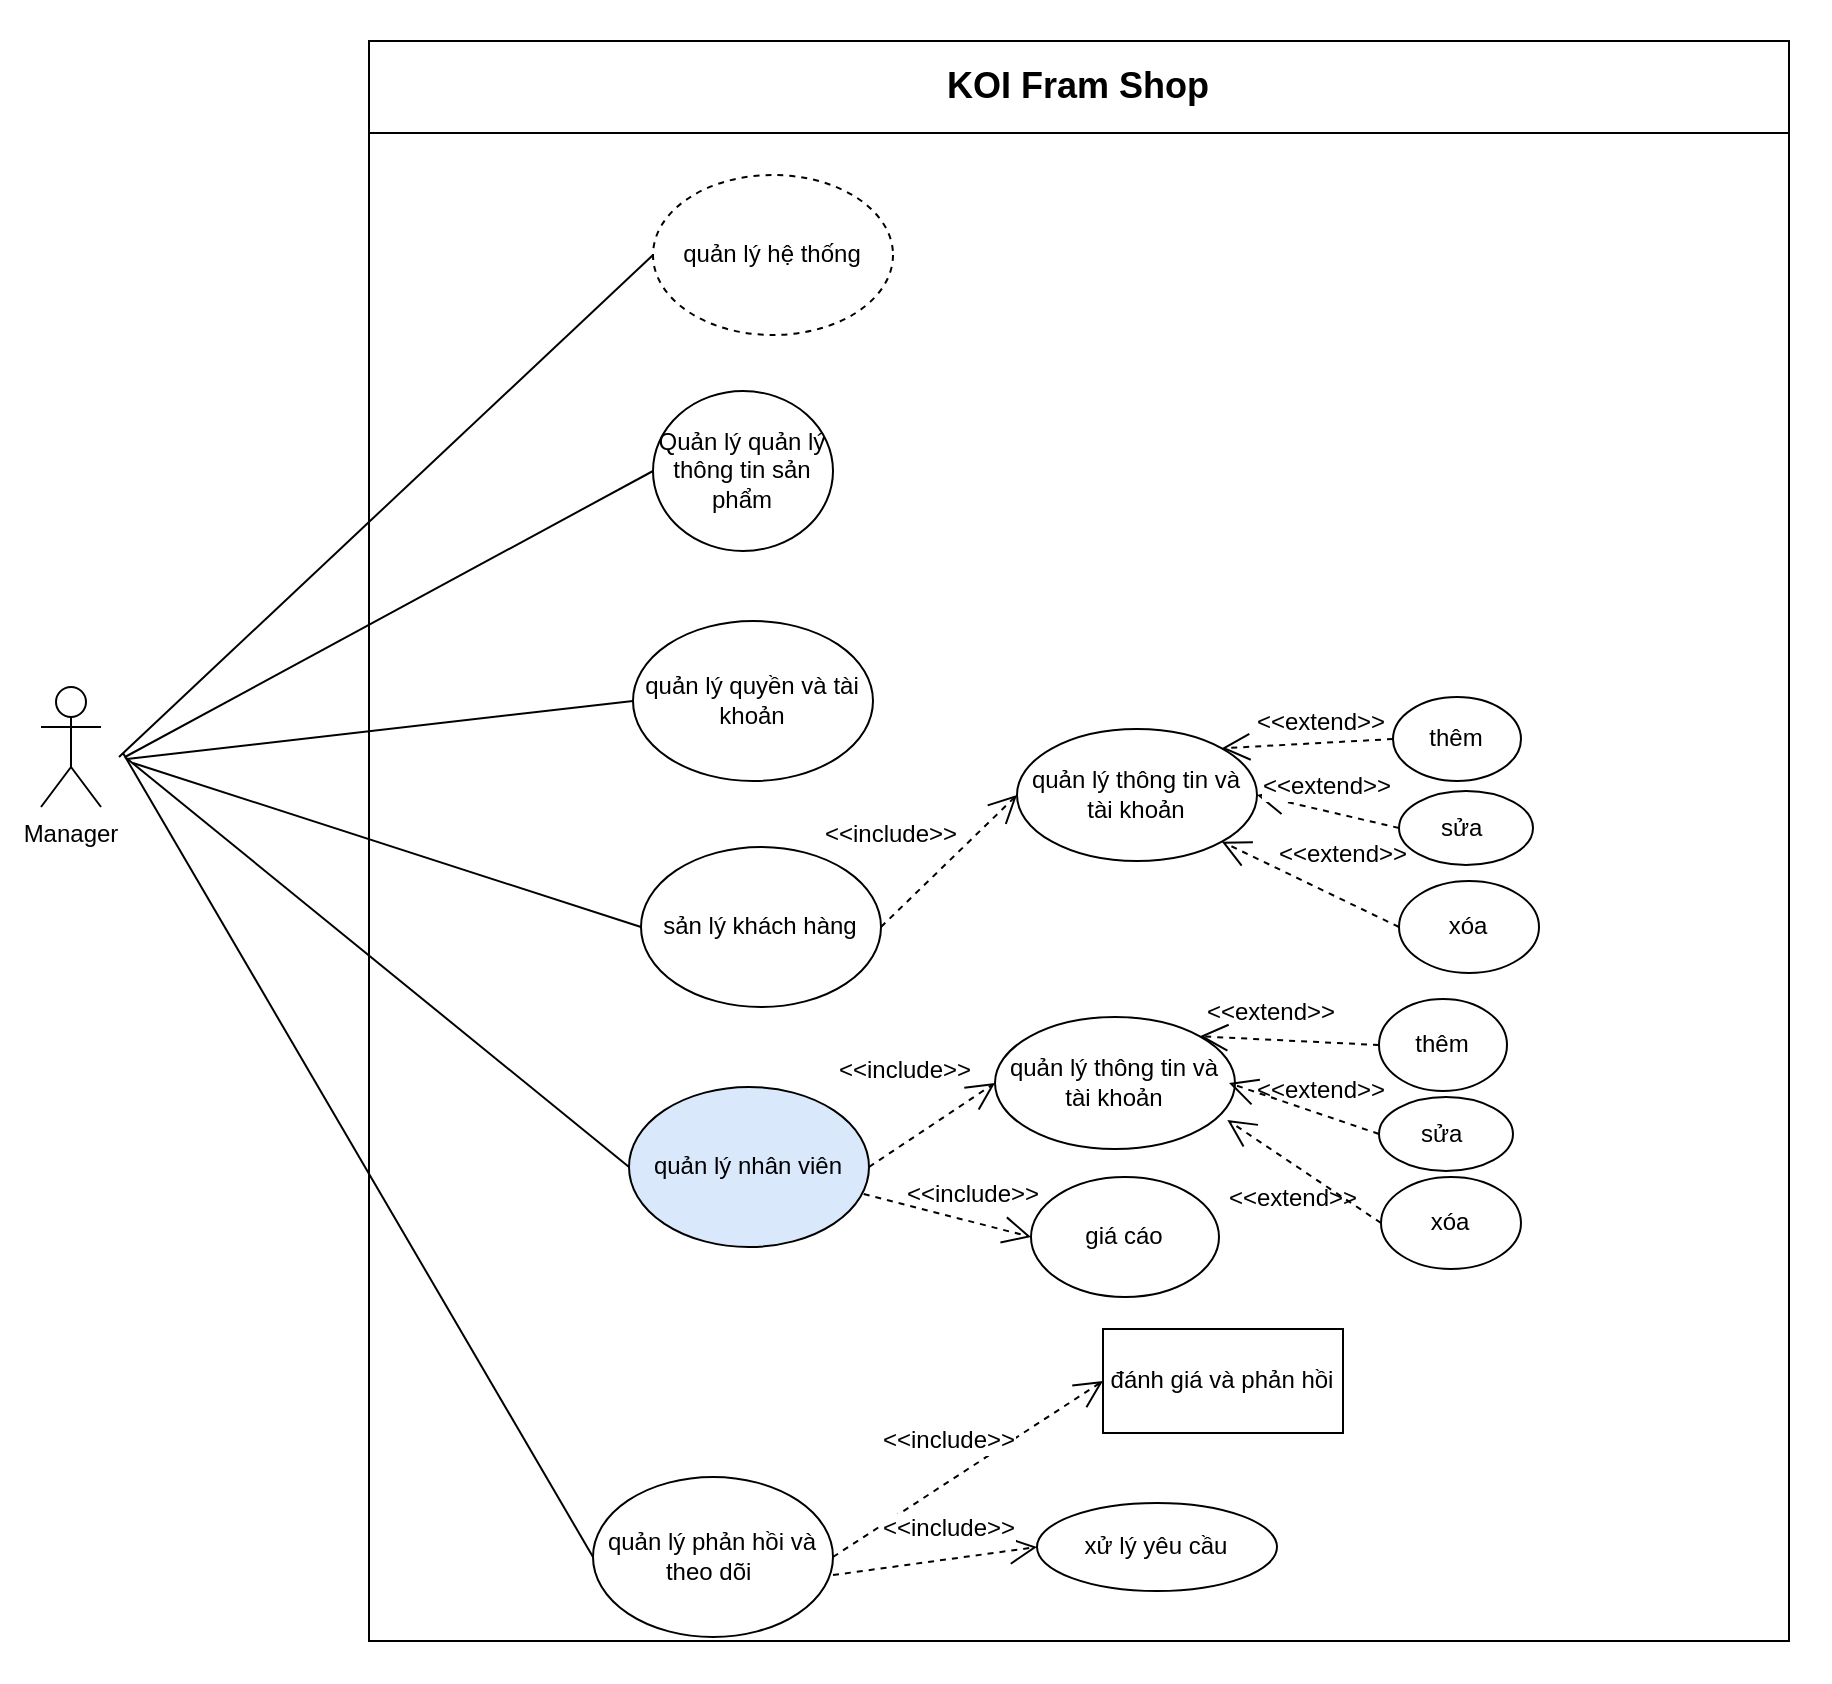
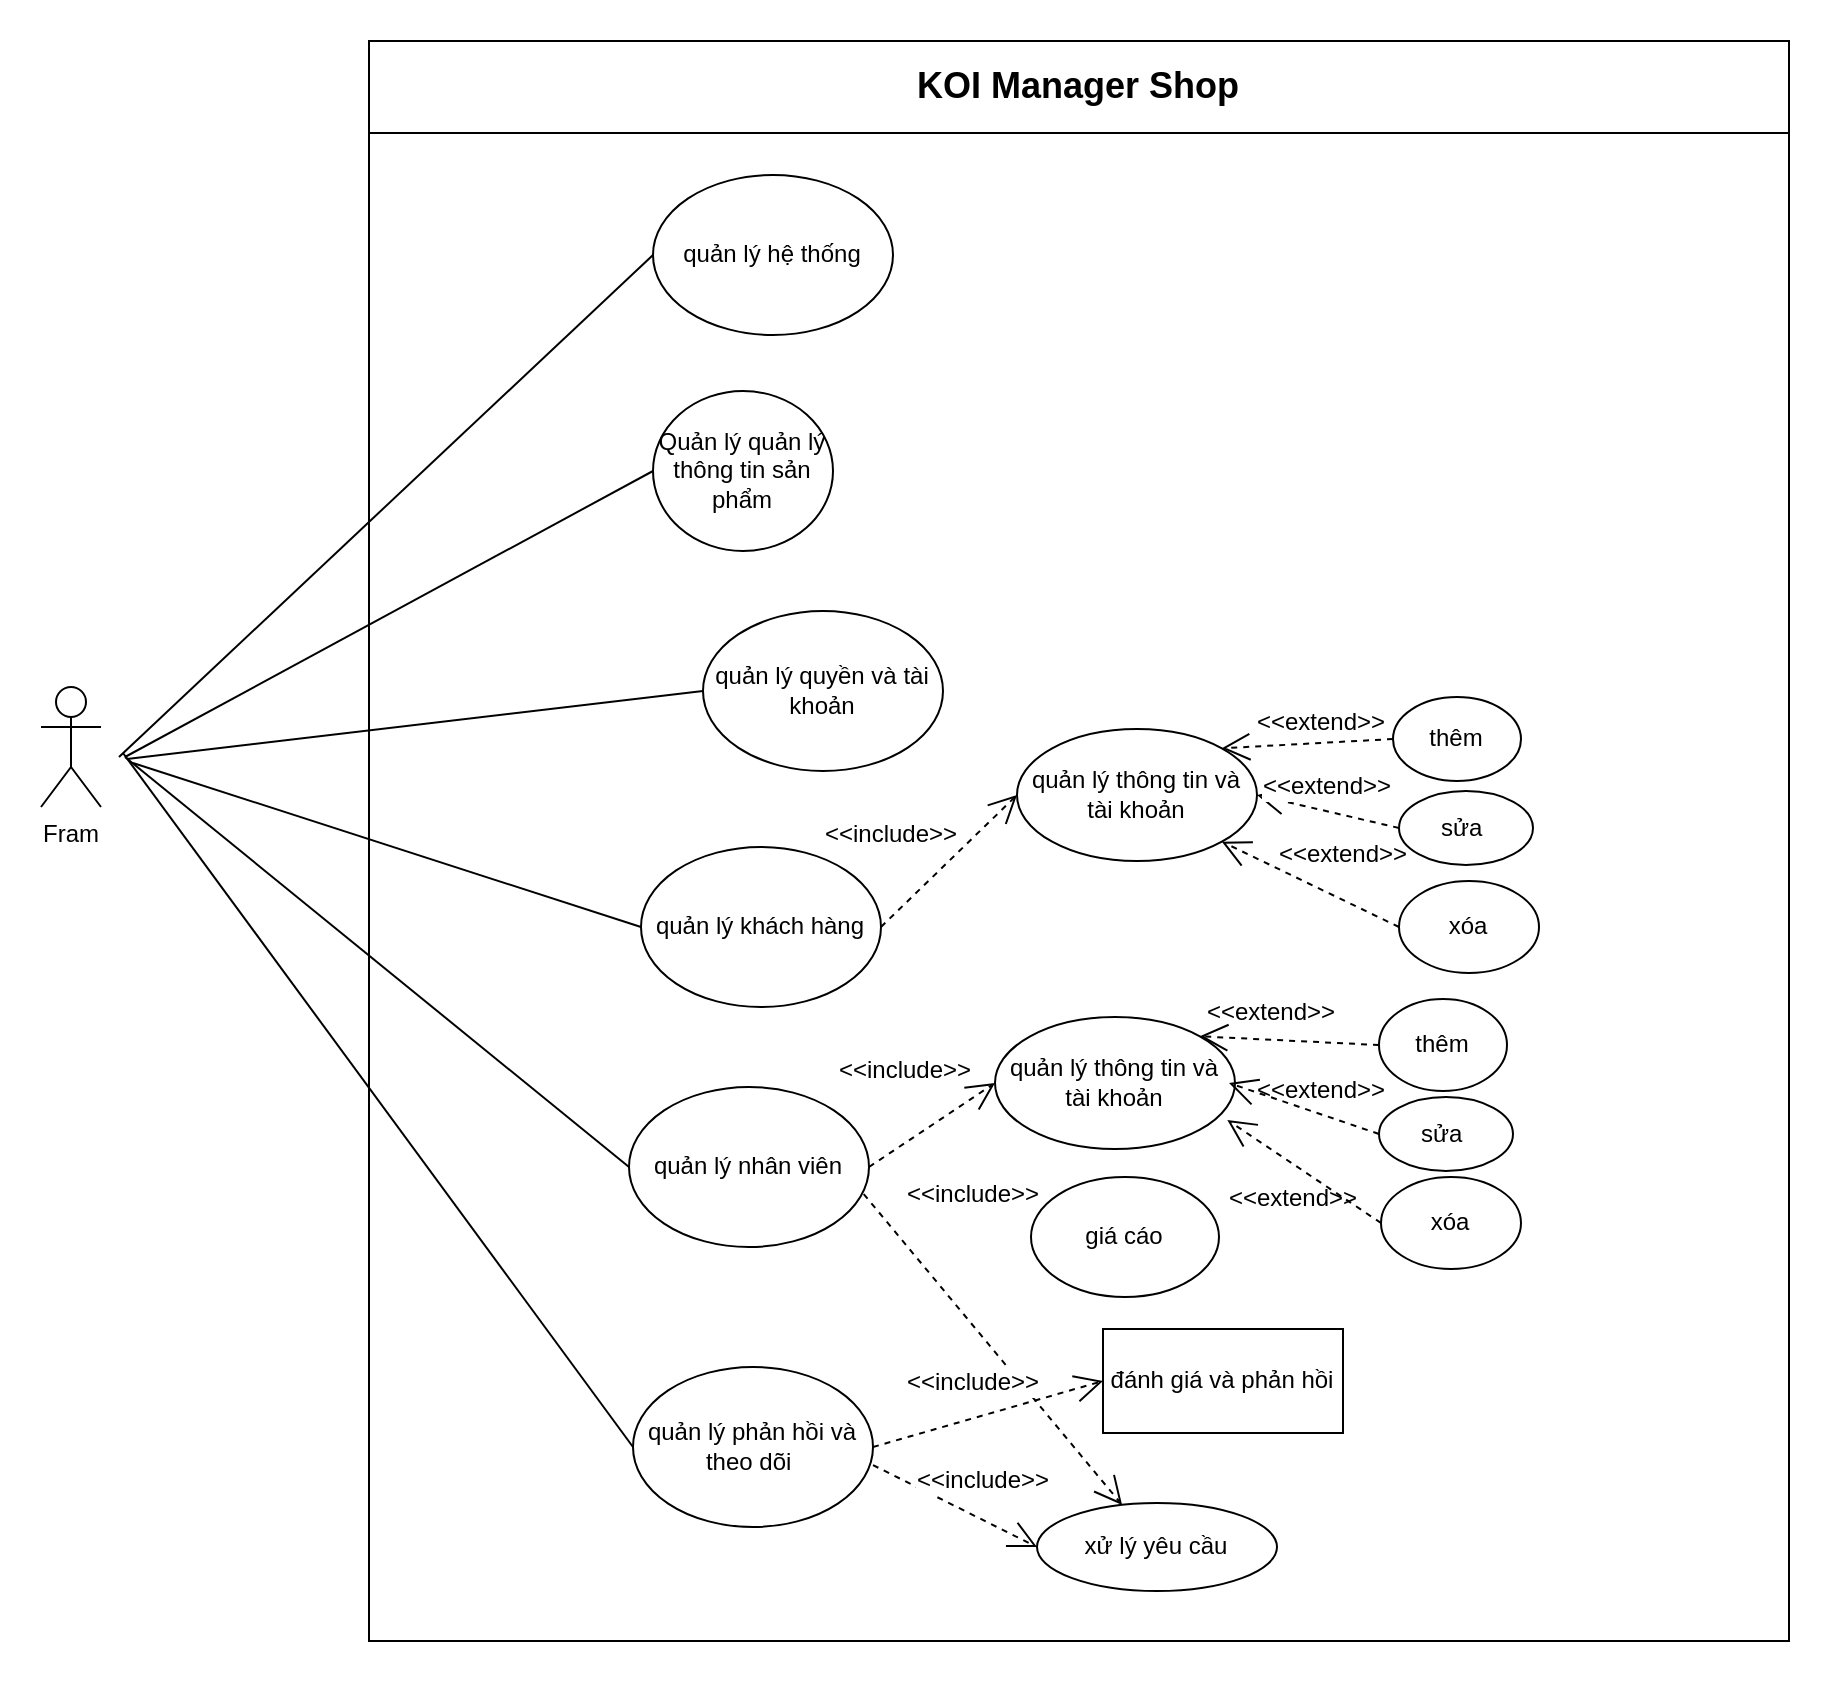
- <mxCell id="3" value="&lt;span style=&quot;font-size: 18px;&quot;&gt;KOI Fram Shop&lt;/span&gt;" style="swimlane;whiteSpace=wrap;html=1;startSize=46;" vertex="1" parent="1"><mxGeometry x="184" y="20" width="710" height="800" as="geometry" /></mxCell>
+ <mxCell id="3" value="&lt;span style=&quot;font-size: 18px;&quot;&gt;KOI Manager Shop&lt;/span&gt;" style="swimlane;whiteSpace=wrap;html=1;startSize=46;" vertex="1" parent="1"><mxGeometry x="184" y="20" width="710" height="800" as="geometry" /></mxCell>
- <mxCell id="4" value="quản lý hệ thống" style="ellipse;whiteSpace=wrap;html=1;dashed=1;" vertex="1" parent="3"><mxGeometry x="142" y="67" width="120" height="80" as="geometry" /></mxCell>
+ <mxCell id="4" value="quản lý hệ thống" style="ellipse;whiteSpace=wrap;html=1;" vertex="1" parent="3"><mxGeometry x="142" y="67" width="120" height="80" as="geometry" /></mxCell>
- <mxCell id="6" value="quản lý quyền và tài khoản" style="ellipse;whiteSpace=wrap;html=1;" vertex="1" parent="3"><mxGeometry x="132" y="290" width="120" height="80" as="geometry" /></mxCell>
+ <mxCell id="6" value="quản lý quyền và tài khoản" style="ellipse;whiteSpace=wrap;html=1;" vertex="1" parent="3"><mxGeometry x="167" y="285" width="120" height="80" as="geometry" /></mxCell>
- <mxCell id="2" value="Manager" style="shape=umlActor;verticalLabelPosition=bottom;verticalAlign=top;html=1;" vertex="1" parent="1"><mxGeometry x="20" y="343" width="30" height="60" as="geometry" /></mxCell>
+ <mxCell id="2" value="Fram" style="shape=umlActor;verticalLabelPosition=bottom;verticalAlign=top;html=1;" vertex="1" parent="1"><mxGeometry x="20" y="343" width="30" height="60" as="geometry" /></mxCell>
- <mxCell id="7" value="sản lý khách hàng" style="ellipse;whiteSpace=wrap;html=1;" vertex="1" parent="3"><mxGeometry x="136" y="403" width="120" height="80" as="geometry" /></mxCell>
+ <mxCell id="7" value="quản lý khách hàng" style="ellipse;whiteSpace=wrap;html=1;" vertex="1" parent="3"><mxGeometry x="136" y="403" width="120" height="80" as="geometry" /></mxCell>
- <mxCell id="8" value="quản lý nhân viên" style="ellipse;whiteSpace=wrap;html=1;fillColor=#dae8fc;" vertex="1" parent="3"><mxGeometry x="130" y="523" width="120" height="80" as="geometry" /></mxCell>
+ <mxCell id="8" value="quản lý nhân viên" style="ellipse;whiteSpace=wrap;html=1;" vertex="1" parent="3"><mxGeometry x="130" y="523" width="120" height="80" as="geometry" /></mxCell>
- <mxCell id="23" value="" style="endArrow=open;endSize=12;dashed=1;html=1;rounded=0;exitX=0.978;exitY=0.669;exitDx=0;exitDy=0;exitPerimeter=0;entryX=0;entryY=0.5;entryDx=0;entryDy=0;" edge="1" parent="3" source="8" target="18"><mxGeometry width="160" relative="1" as="geometry"><mxPoint x="276" y="463" as="sourcePoint" /><mxPoint x="436" y="463" as="targetPoint" /></mxGeometry></mxCell>
+ <mxCell id="23" value="" style="endArrow=open;endSize=12;dashed=1;html=1;rounded=0;exitX=0.978;exitY=0.669;exitDx=0;exitDy=0;exitPerimeter=0;" edge="1" parent="3" source="8" target="20"><mxGeometry width="160" relative="1" as="geometry"><mxPoint x="276" y="463" as="sourcePoint" /><mxPoint x="436" y="463" as="targetPoint" /></mxGeometry></mxCell>
- <mxCell id="9" value="quản lý phản hồi và theo dõi&amp;nbsp;" style="ellipse;whiteSpace=wrap;html=1;" vertex="1" parent="3"><mxGeometry x="112" y="718" width="120" height="80" as="geometry" /></mxCell>
+ <mxCell id="9" value="quản lý phản hồi và theo dõi&amp;nbsp;" style="ellipse;whiteSpace=wrap;html=1;" vertex="1" parent="3"><mxGeometry x="132" y="663" width="120" height="80" as="geometry" /></mxCell>
